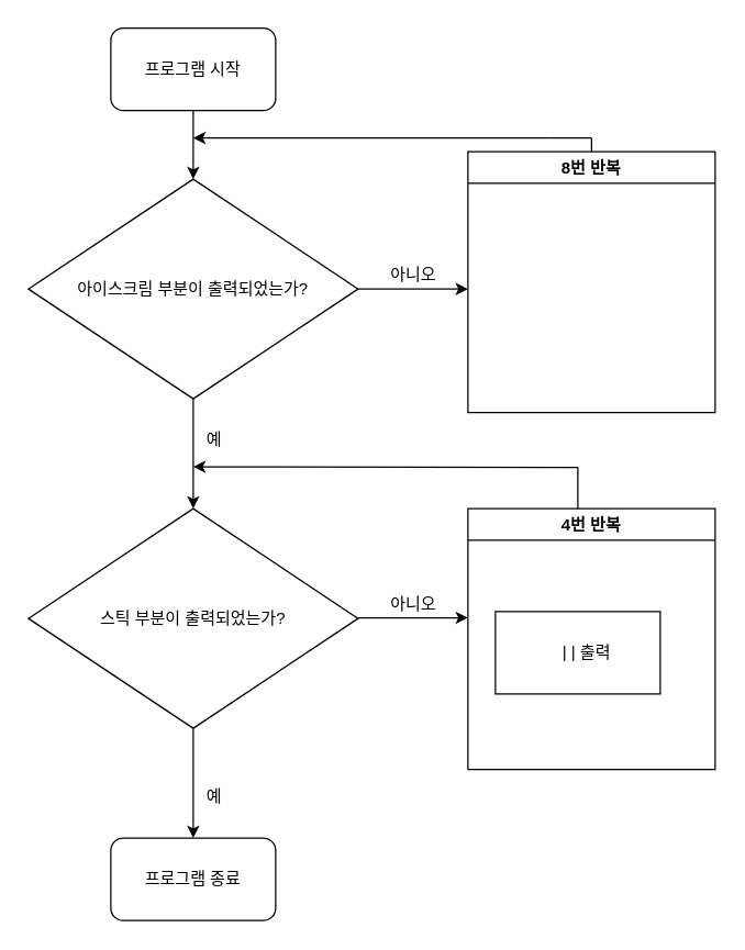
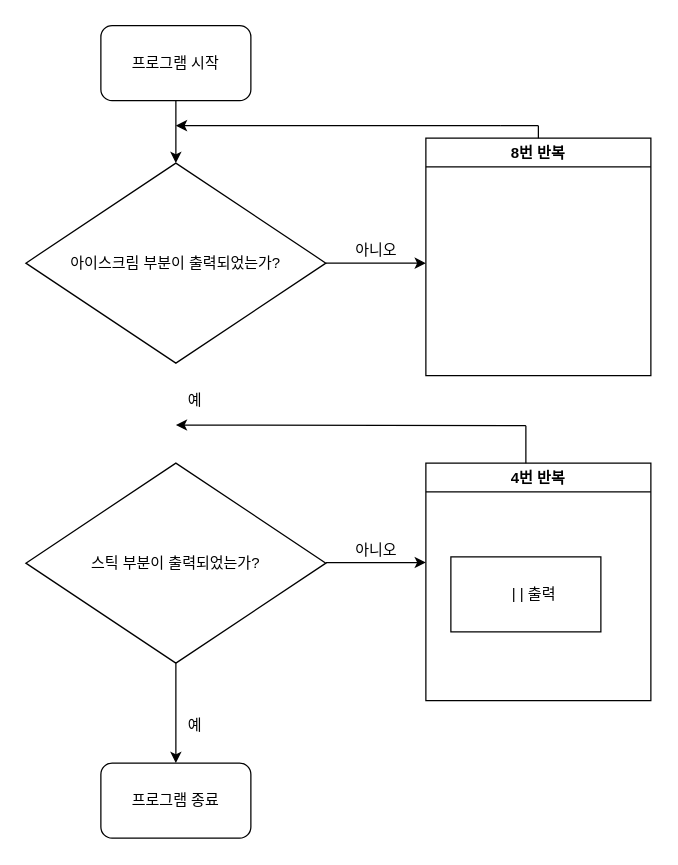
- <mxCell id="5" value="" style="endArrow=classic;html=1;rounded=0;exitX=0.5;exitY=1;exitDx=0;exitDy=0;entryX=0.5;entryY=0;entryDx=0;entryDy=0;" edge="1" parent="1" source="4" target="10"><mxGeometry width="50" height="50" relative="1" as="geometry"><mxPoint x="140" y="360" as="sourcePoint" /><mxPoint x="140" y="360" as="targetPoint" /></mxGeometry></mxCell>
